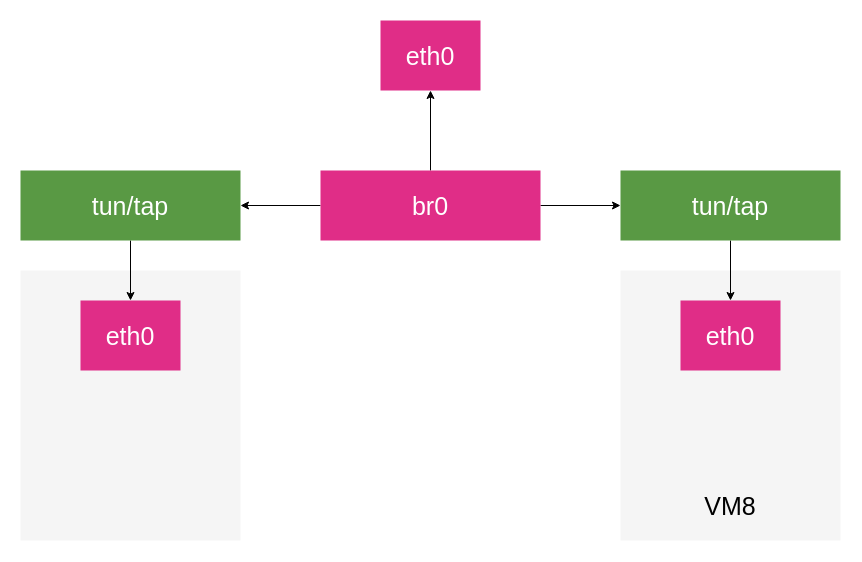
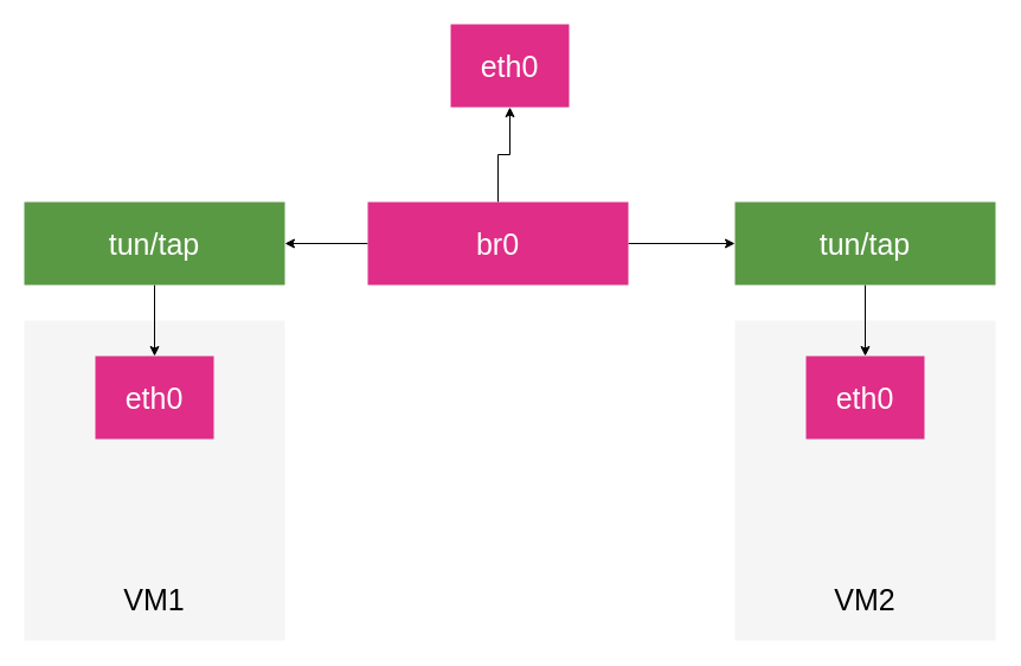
- <mxCell id="7" value="br0" style="rounded=0;whiteSpace=wrap;html=1;fontSize=25;fillColor=#E02D87;fontColor=#FFFFFF;strokeColor=none;" vertex="1" parent="1"><mxGeometry x="320" y="170" width="220" height="70" as="geometry" /></mxCell>
+ <mxCell id="7" value="br0" style="rounded=0;whiteSpace=wrap;html=1;fontSize=25;fillColor=#E02D87;fontColor=#FFFFFF;strokeColor=none;" vertex="1" parent="1"><mxGeometry x="310" y="170" width="220" height="70" as="geometry" /></mxCell>
+ <mxCell id="14" value="VM1" style="text;html=1;strokeColor=none;fillColor=none;align=center;verticalAlign=middle;whiteSpace=wrap;rounded=0;fontSize=25;" vertex="1" parent="1"><mxGeometry x="110" y="495" width="40" height="20" as="geometry" /></mxCell>
- <mxCell id="16" value="VM8" style="text;html=1;strokeColor=none;fillColor=none;align=center;verticalAlign=middle;whiteSpace=wrap;rounded=0;fontSize=25;" vertex="1" parent="1"><mxGeometry x="710" y="495" width="40" height="20" as="geometry" /></mxCell>
+ <mxCell id="16" value="VM2" style="text;html=1;strokeColor=none;fillColor=none;align=center;verticalAlign=middle;whiteSpace=wrap;rounded=0;fontSize=25;" vertex="1" parent="1"><mxGeometry x="710" y="495" width="40" height="20" as="geometry" /></mxCell>
